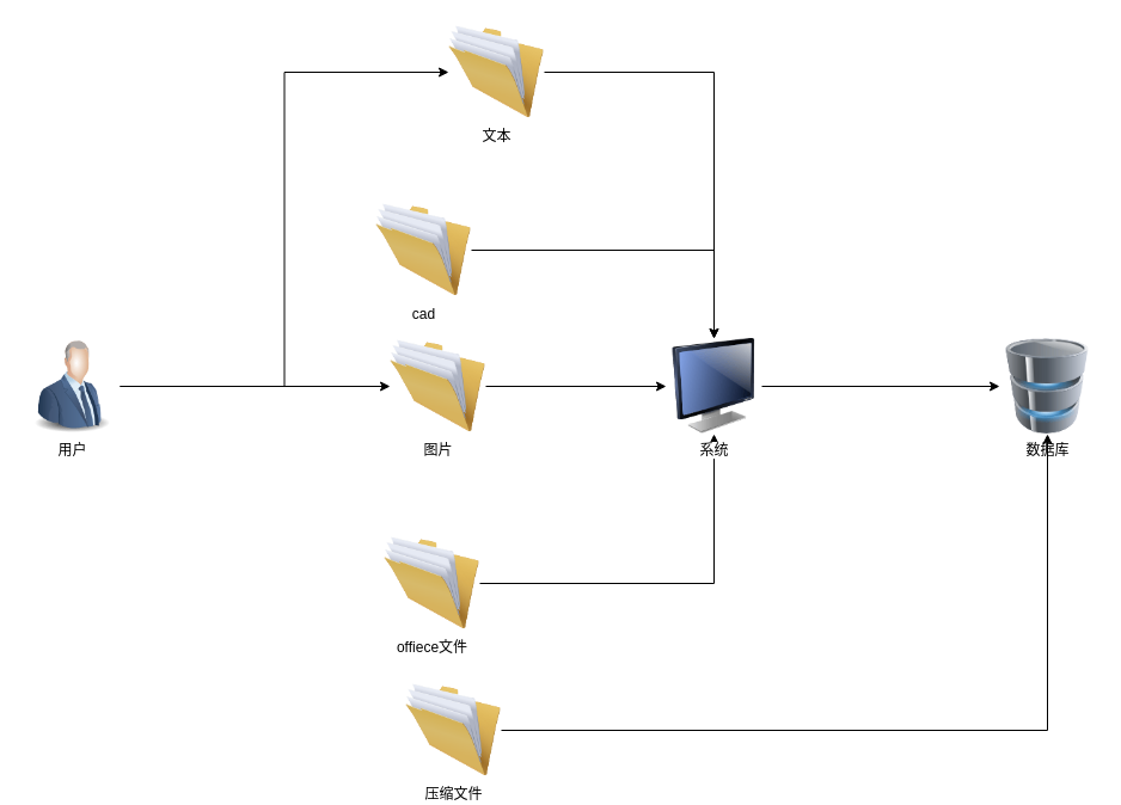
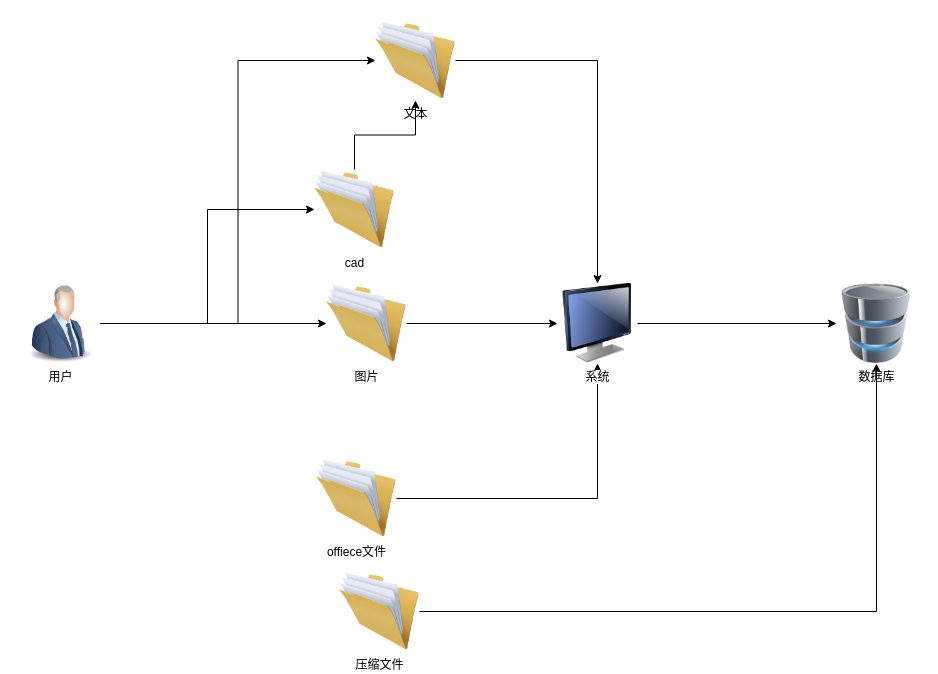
- <mxCell id="9" style="edgeStyle=orthogonalEdgeStyle;rounded=0;orthogonalLoop=1;jettySize=auto;html=1;" parent="1" source="10" target="18" edge="1"><mxGeometry relative="1" as="geometry" /></mxCell>
+ <mxCell id="9" style="edgeStyle=orthogonalEdgeStyle;rounded=0;orthogonalLoop=1;jettySize=auto;html=1;" parent="1" source="10" target="8" edge="1"><mxGeometry relative="1" as="geometry" /></mxCell>
+ <mxCell id="4" style="edgeStyle=orthogonalEdgeStyle;rounded=0;orthogonalLoop=1;jettySize=auto;html=1;entryX=0;entryY=0.5;entryDx=0;entryDy=0;" parent="1" source="6" target="10" edge="1"><mxGeometry relative="1" as="geometry" /></mxCell>
- <mxCell id="16" value="offiece文件" style="image;html=1;image=img/lib/clip_art/general/Full_Folder_128x128.png" parent="1" vertex="1"><mxGeometry x="321" y="448" width="80" height="80" as="geometry" /></mxCell>
+ <mxCell id="16" value="offiece文件" style="image;html=1;image=img/lib/clip_art/general/Full_Folder_128x128.png" parent="1" vertex="1"><mxGeometry x="316" y="458" width="80" height="80" as="geometry" /></mxCell>
